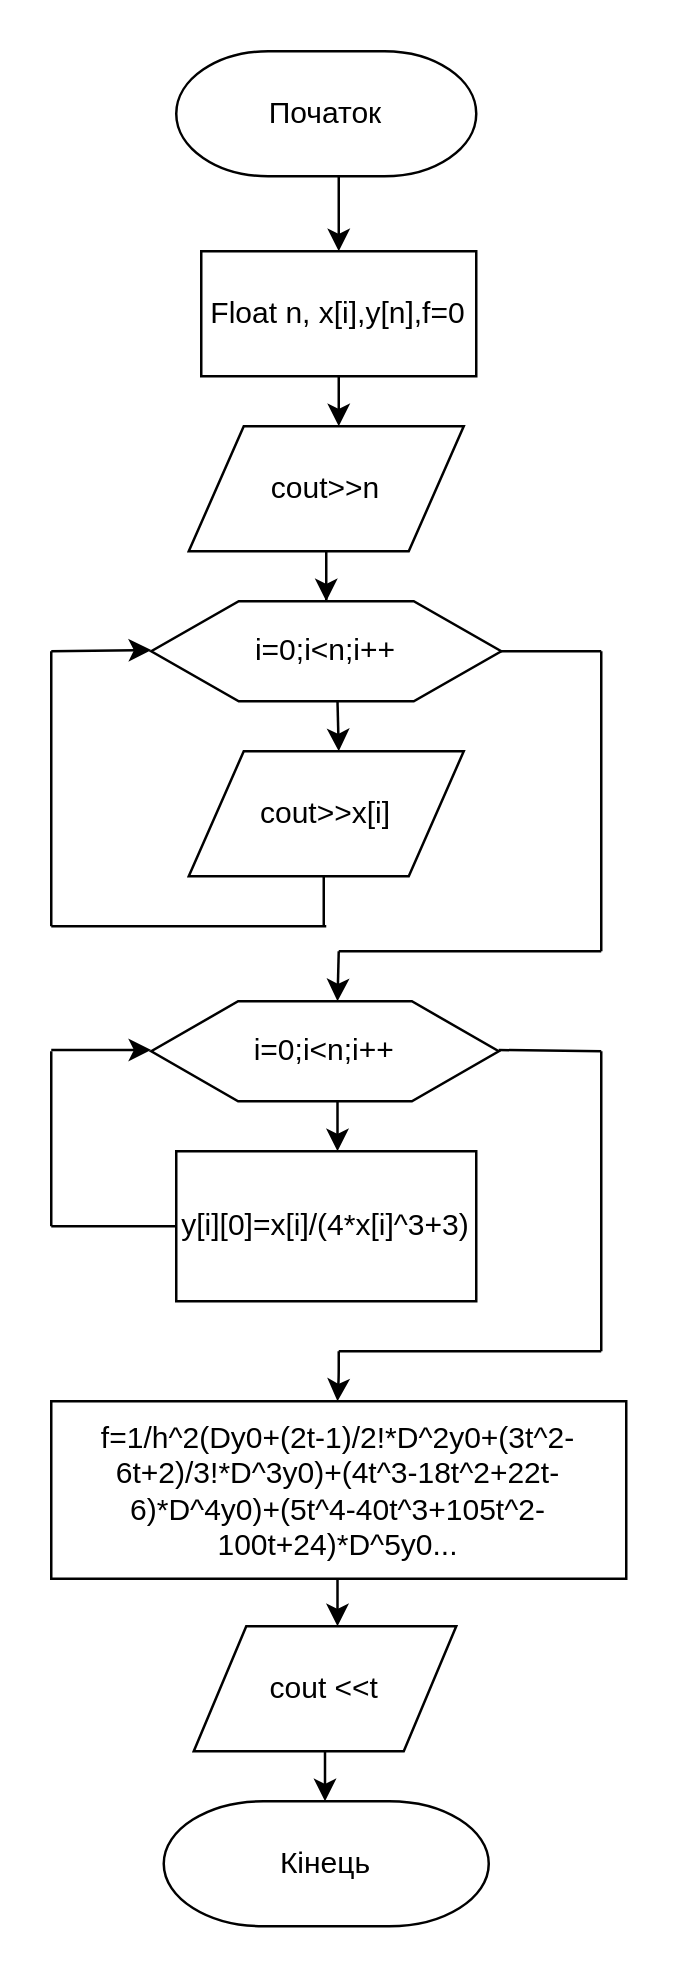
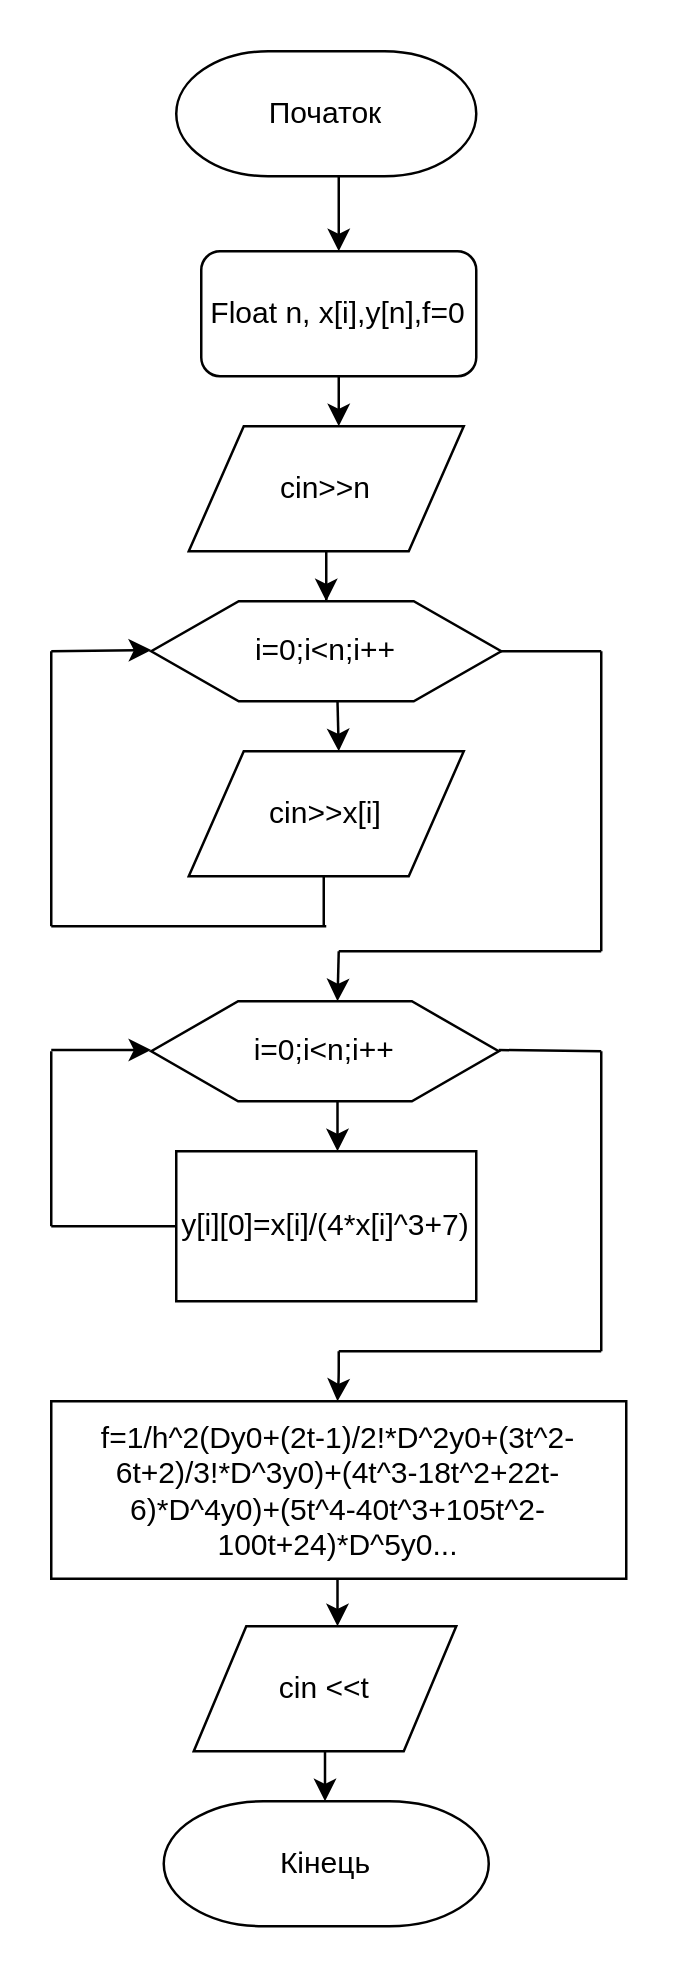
- <mxCell id="9" value="Float n, x[i],y[n],f=0" style="rounded=0;whiteSpace=wrap;html=1;glass=0;gradientColor=none;" vertex="1" parent="1"><mxGeometry x="80" y="100" width="110" height="50" as="geometry" /></mxCell>
+ <mxCell id="9" value="Float n, x[i],y[n],f=0" style="whiteSpace=wrap;html=1;glass=0;gradientColor=none;rounded=1;" vertex="1" parent="1"><mxGeometry x="80" y="100" width="110" height="50" as="geometry" /></mxCell>
- <mxCell id="11" value="cout&amp;gt;&amp;gt;n" style="shape=parallelogram;perimeter=parallelogramPerimeter;whiteSpace=wrap;html=1;glass=0;gradientColor=none;" vertex="1" parent="1"><mxGeometry x="75" y="170" width="110" height="50" as="geometry" /></mxCell>
+ <mxCell id="11" value="cin&amp;gt;&amp;gt;n" style="shape=parallelogram;perimeter=parallelogramPerimeter;whiteSpace=wrap;html=1;glass=0;gradientColor=none;" vertex="1" parent="1"><mxGeometry x="75" y="170" width="110" height="50" as="geometry" /></mxCell>
- <mxCell id="13" value="cout&amp;gt;&amp;gt;x[i]" style="shape=parallelogram;perimeter=parallelogramPerimeter;whiteSpace=wrap;html=1;glass=0;gradientColor=none;" vertex="1" parent="1"><mxGeometry x="75" y="300" width="110" height="50" as="geometry" /></mxCell>
+ <mxCell id="13" value="cin&amp;gt;&amp;gt;x[i]" style="shape=parallelogram;perimeter=parallelogramPerimeter;whiteSpace=wrap;html=1;glass=0;gradientColor=none;" vertex="1" parent="1"><mxGeometry x="75" y="300" width="110" height="50" as="geometry" /></mxCell>
- <mxCell id="19" value="&lt;span&gt;y[i][0]=x[i]/(4*x[i]^3+3)&lt;/span&gt;" style="rounded=0;whiteSpace=wrap;html=1;glass=0;gradientColor=none;" vertex="1" parent="1"><mxGeometry x="70" y="460" width="120" height="60" as="geometry" /></mxCell>
+ <mxCell id="19" value="&lt;span&gt;y[i][0]=x[i]/(4*x[i]^3+7)&lt;/span&gt;" style="rounded=0;whiteSpace=wrap;html=1;glass=0;gradientColor=none;" vertex="1" parent="1"><mxGeometry x="70" y="460" width="120" height="60" as="geometry" /></mxCell>
- <mxCell id="12" value="cout &amp;lt;&amp;lt;t" style="shape=parallelogram;perimeter=parallelogramPerimeter;whiteSpace=wrap;html=1;glass=0;gradientColor=none;" vertex="1" parent="1"><mxGeometry x="77" y="650" width="105" height="50" as="geometry" /></mxCell>
+ <mxCell id="12" value="cin &amp;lt;&amp;lt;t" style="shape=parallelogram;perimeter=parallelogramPerimeter;whiteSpace=wrap;html=1;glass=0;gradientColor=none;" vertex="1" parent="1"><mxGeometry x="77" y="650" width="105" height="50" as="geometry" /></mxCell>
